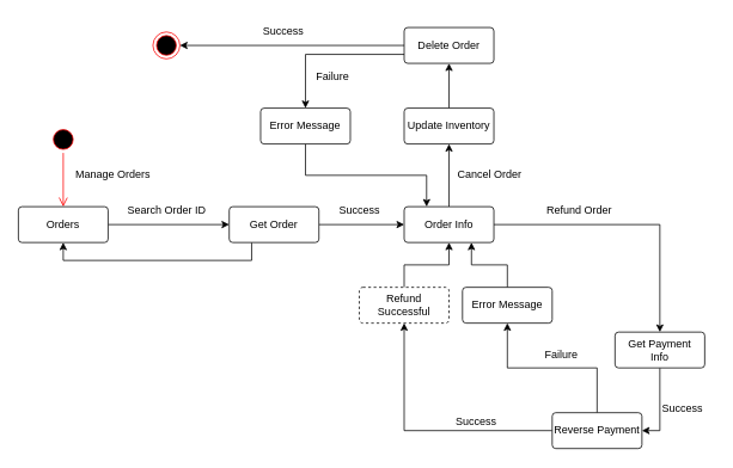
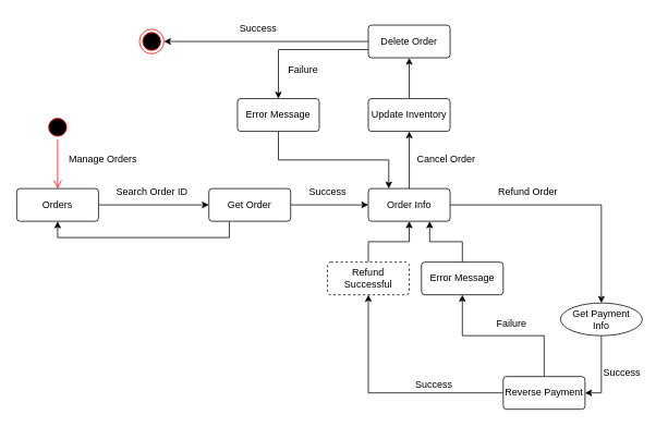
- <mxCell id="12" value="&lt;div&gt;Get Payment&lt;/div&gt;&lt;div&gt;Info&lt;br&gt;&lt;/div&gt;" style="rounded=1;arcSize=10;whiteSpace=wrap;html=1;align=center;" vertex="1" parent="1"><mxGeometry x="685" y="370" width="100" height="40" as="geometry" /></mxCell>
+ <mxCell id="12" value="&lt;div&gt;Get Payment&lt;/div&gt;&lt;div&gt;Info&lt;br&gt;&lt;/div&gt;" style="ellipse;arcSize=10;whiteSpace=wrap;html=1;align=center;" vertex="1" parent="1"><mxGeometry x="685" y="370" width="100" height="40" as="geometry" /></mxCell>
